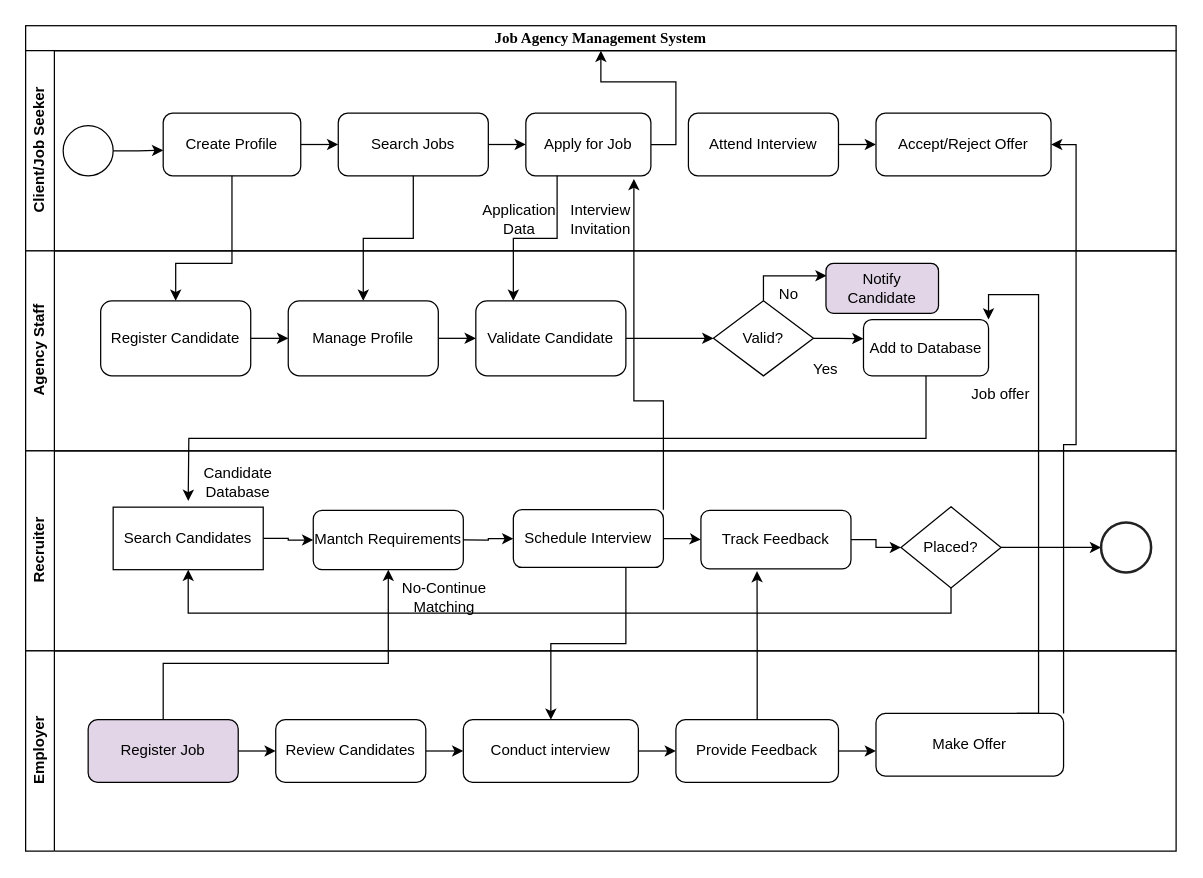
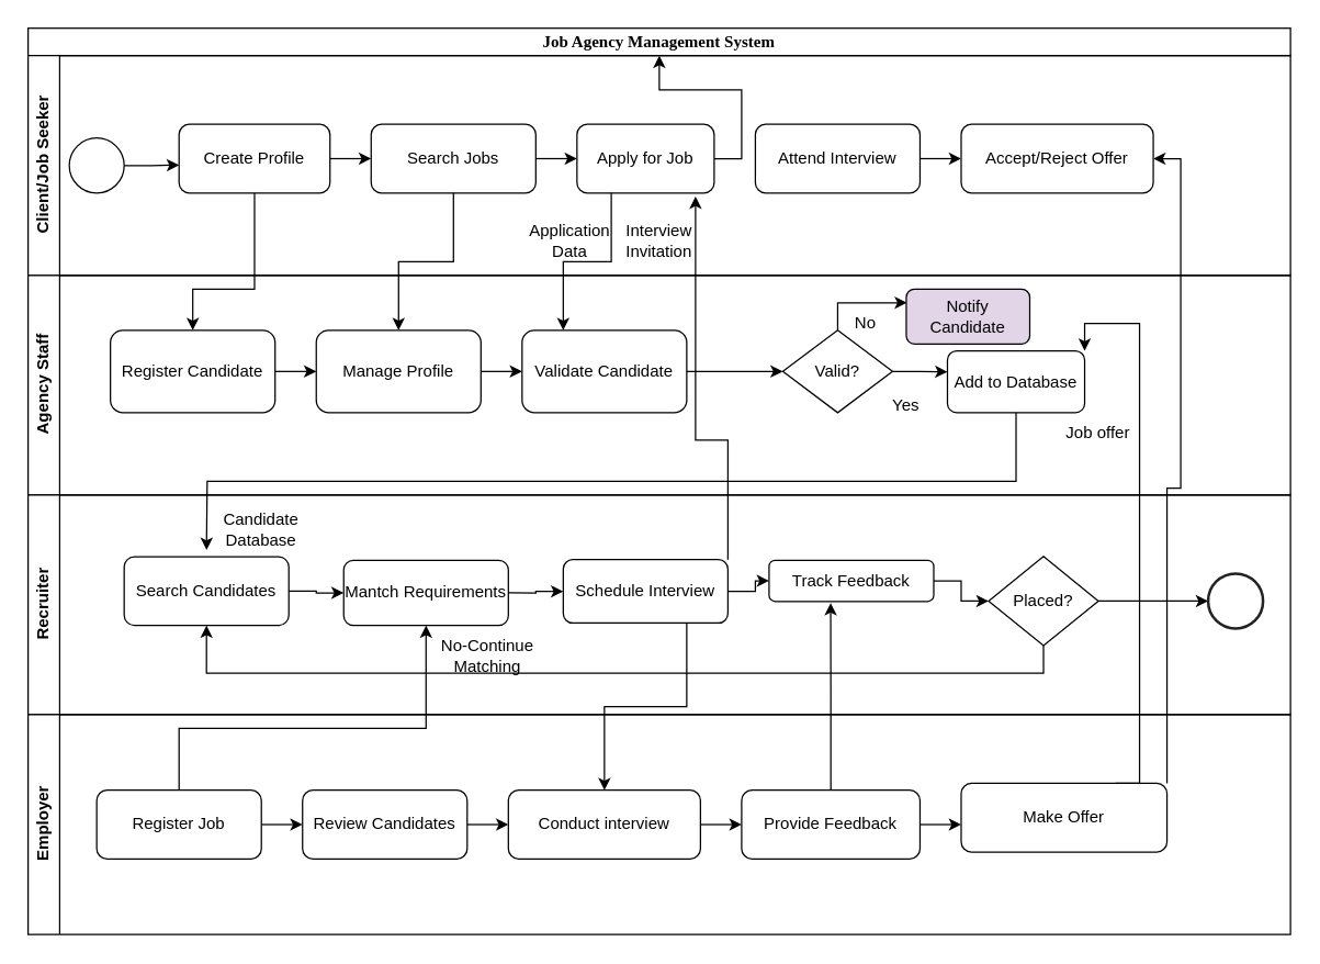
- <mxCell id="34" value="Search Candidates" style="whiteSpace=wrap;html=1;rounded=0;" parent="33" vertex="1"><mxGeometry x="70" y="45" width="120" height="50" as="geometry" /></mxCell>
+ <mxCell id="34" value="Search Candidates" style="rounded=1;whiteSpace=wrap;html=1;" parent="33" vertex="1"><mxGeometry x="70" y="45" width="120" height="50" as="geometry" /></mxCell>
- <mxCell id="39" value="Track Feedback" style="rounded=1;whiteSpace=wrap;html=1;" parent="33" vertex="1"><mxGeometry x="540" y="47.5" width="120" height="46.88" as="geometry" /></mxCell>
+ <mxCell id="39" value="Track Feedback" style="rounded=1;whiteSpace=wrap;html=1;" parent="33" vertex="1"><mxGeometry x="540" y="47.5" width="120" height="30" as="geometry" /></mxCell>
- <mxCell id="50" value="Register Job" style="rounded=1;whiteSpace=wrap;html=1;fillColor=#e1d5e7;" parent="48" vertex="1"><mxGeometry x="50" y="55" width="120" height="50" as="geometry" /></mxCell>
+ <mxCell id="50" value="Register Job" style="rounded=1;whiteSpace=wrap;html=1;" parent="48" vertex="1"><mxGeometry x="50" y="55" width="120" height="50" as="geometry" /></mxCell>
